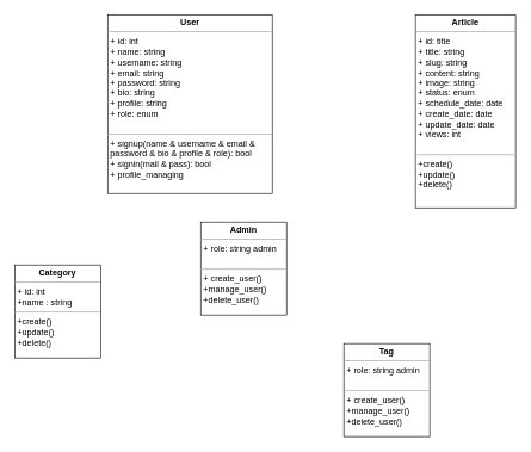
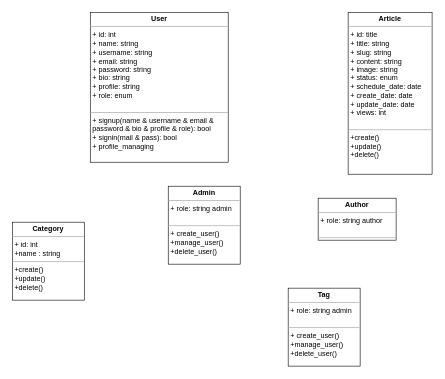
+ <mxCell id="4" value="&lt;p style=&quot;margin:0px;margin-top:4px;text-align:center;&quot;&gt;&lt;b&gt;Author&lt;/b&gt;&lt;/p&gt;&lt;hr size=&quot;1&quot;&gt;&lt;p style=&quot;margin:0px;margin-left:4px;&quot;&gt;&lt;span style=&quot;background-color: initial;&quot;&gt;+ role: string author&lt;/span&gt;&lt;br&gt;&lt;/p&gt;&lt;p style=&quot;margin:0px;margin-left:4px;&quot;&gt;&lt;br&gt;&lt;/p&gt;&lt;hr size=&quot;1&quot;&gt;&lt;p style=&quot;margin:0px;margin-left:4px;&quot;&gt;&lt;br&gt;&lt;/p&gt;" style="verticalAlign=top;align=left;overflow=fill;fontSize=12;fontFamily=Helvetica;html=1;" parent="1" vertex="1"><mxGeometry x="530" y="330" width="130" height="70" as="geometry" /></mxCell>
